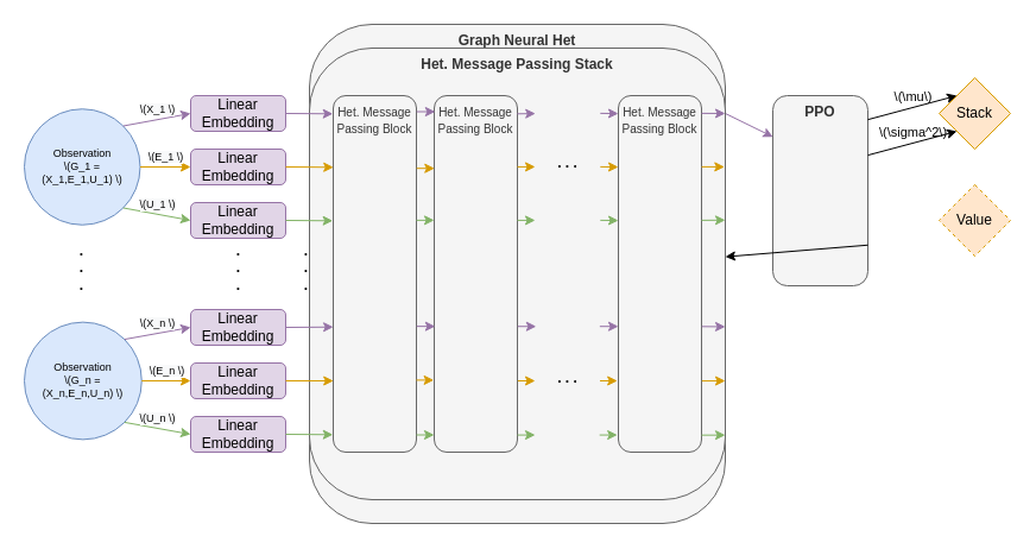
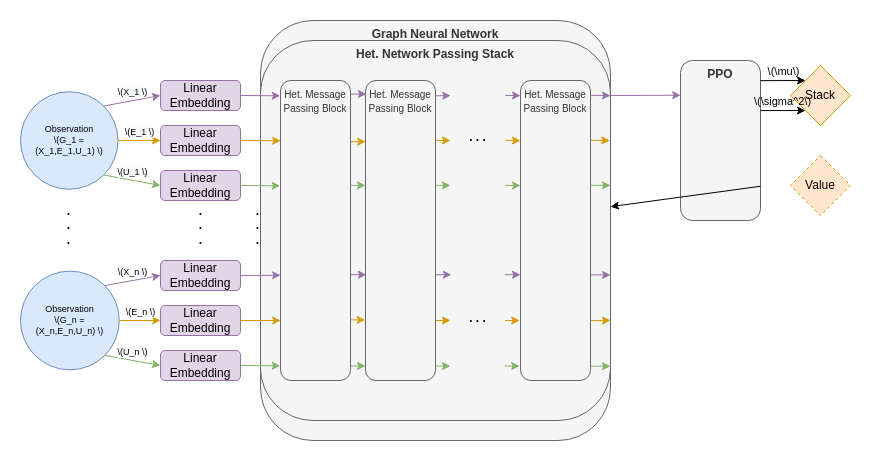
- <mxCell id="3" value="Graph Neural Het" style="rounded=1;whiteSpace=wrap;html=1;fillColor=#f5f5f5;fontColor=#333333;strokeColor=#666666;verticalAlign=top;fontStyle=1" parent="1" vertex="1"><mxGeometry x="260" y="20" width="350" height="420" as="geometry" /></mxCell>
+ <mxCell id="3" value="Graph Neural Network" style="rounded=1;whiteSpace=wrap;html=1;fillColor=#f5f5f5;fontColor=#333333;strokeColor=#666666;verticalAlign=top;fontStyle=1" parent="1" vertex="1"><mxGeometry x="260" y="20" width="350" height="420" as="geometry" /></mxCell>
- <mxCell id="17" value="Het. Message Passing Stack" style="rounded=1;whiteSpace=wrap;html=1;fillColor=#f5f5f5;fontColor=#333333;strokeColor=#666666;verticalAlign=top;fontStyle=1" parent="1" vertex="1"><mxGeometry x="260" y="40" width="350" height="380" as="geometry" /></mxCell>
+ <mxCell id="17" value="Het. Network Passing Stack" style="rounded=1;whiteSpace=wrap;html=1;fillColor=#f5f5f5;fontColor=#333333;strokeColor=#666666;verticalAlign=top;fontStyle=1" parent="1" vertex="1"><mxGeometry x="260" y="40" width="350" height="380" as="geometry" /></mxCell>
- <mxCell id="5" value="PPO" style="rounded=1;whiteSpace=wrap;html=1;fillColor=#f5f5f5;fontColor=#333333;strokeColor=#666666;verticalAlign=top;fontStyle=1" parent="1" vertex="1"><mxGeometry x="650" y="80" width="80" height="160" as="geometry" /></mxCell>
+ <mxCell id="5" value="PPO" style="rounded=1;whiteSpace=wrap;html=1;fillColor=#f5f5f5;fontColor=#333333;strokeColor=#666666;verticalAlign=top;fontStyle=1" parent="1" vertex="1"><mxGeometry x="680" y="60" width="80" height="160" as="geometry" /></mxCell>
